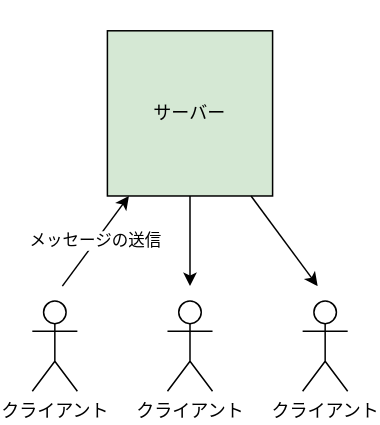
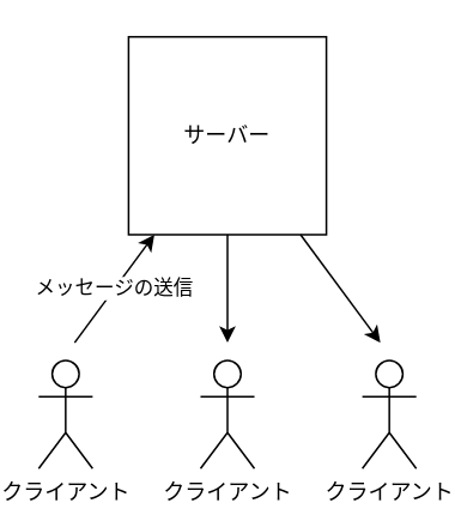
- <mxCell id="2" value="サーバー" style="whiteSpace=wrap;html=1;aspect=fixed;fillColor=#d5e8d4;" vertex="1" parent="1"><mxGeometry x="70" y="20" width="110" height="110" as="geometry" /></mxCell>
+ <mxCell id="2" value="サーバー" style="whiteSpace=wrap;html=1;aspect=fixed;" vertex="1" parent="1"><mxGeometry x="70" y="20" width="110" height="110" as="geometry" /></mxCell>
